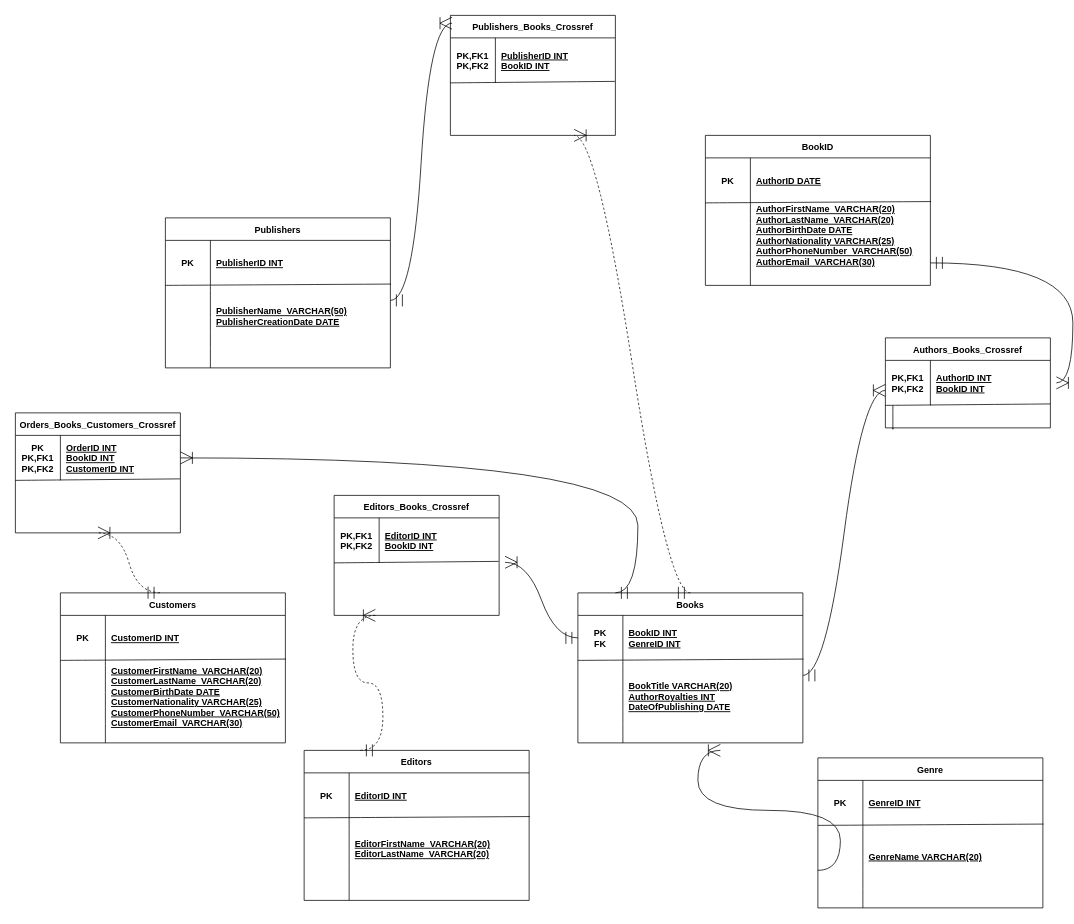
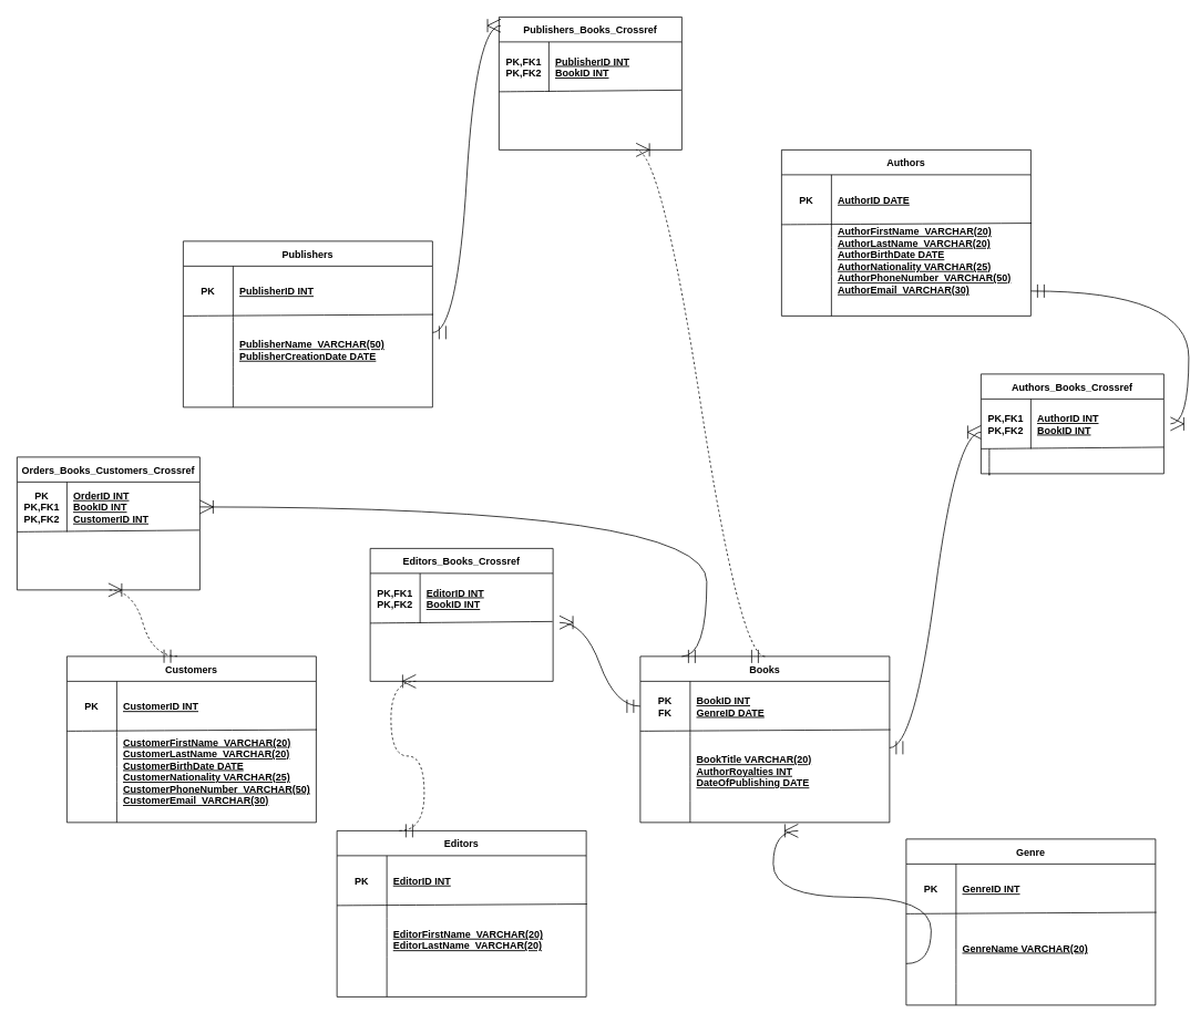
- <mxCell id="57" value="BookID" style="shape=table;startSize=30;container=1;collapsible=1;childLayout=tableLayout;fixedRows=1;rowLines=0;fontStyle=1;align=center;resizeLast=1;hachureGap=4;" vertex="1" parent="1"><mxGeometry x="940" y="180" width="300" height="200" as="geometry" /></mxCell>
+ <mxCell id="57" value="Authors" style="shape=table;startSize=30;container=1;collapsible=1;childLayout=tableLayout;fixedRows=1;rowLines=0;fontStyle=1;align=center;resizeLast=1;hachureGap=4;" vertex="1" parent="1"><mxGeometry x="940" y="180" width="300" height="200" as="geometry" /></mxCell>
- <mxCell id="41" value="BookID INT&#10;GenreID INT" style="shape=partialRectangle;connectable=0;fillColor=none;top=0;left=0;bottom=0;right=0;align=left;spacingLeft=6;fontStyle=5;overflow=hidden;hachureGap=4;" vertex="1" parent="39"><mxGeometry x="60" width="240" height="60" as="geometry"><mxRectangle width="240" height="60" as="alternateBounds" /></mxGeometry></mxCell>
+ <mxCell id="41" value="BookID INT&#10;GenreID DATE" style="shape=partialRectangle;connectable=0;fillColor=none;top=0;left=0;bottom=0;right=0;align=left;spacingLeft=6;fontStyle=5;overflow=hidden;hachureGap=4;" vertex="1" parent="39"><mxGeometry x="60" width="240" height="60" as="geometry"><mxRectangle width="240" height="60" as="alternateBounds" /></mxGeometry></mxCell>
